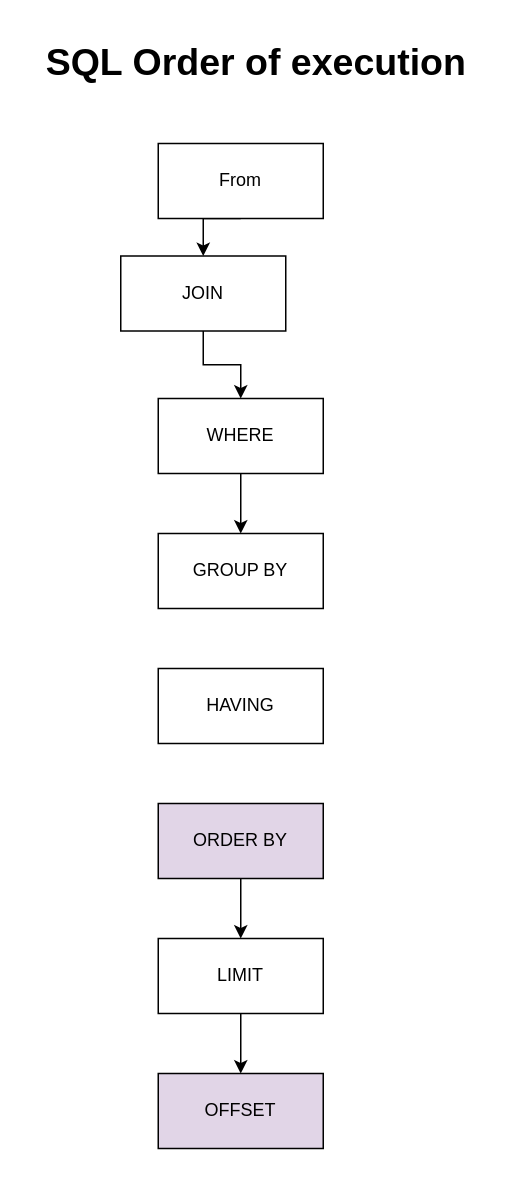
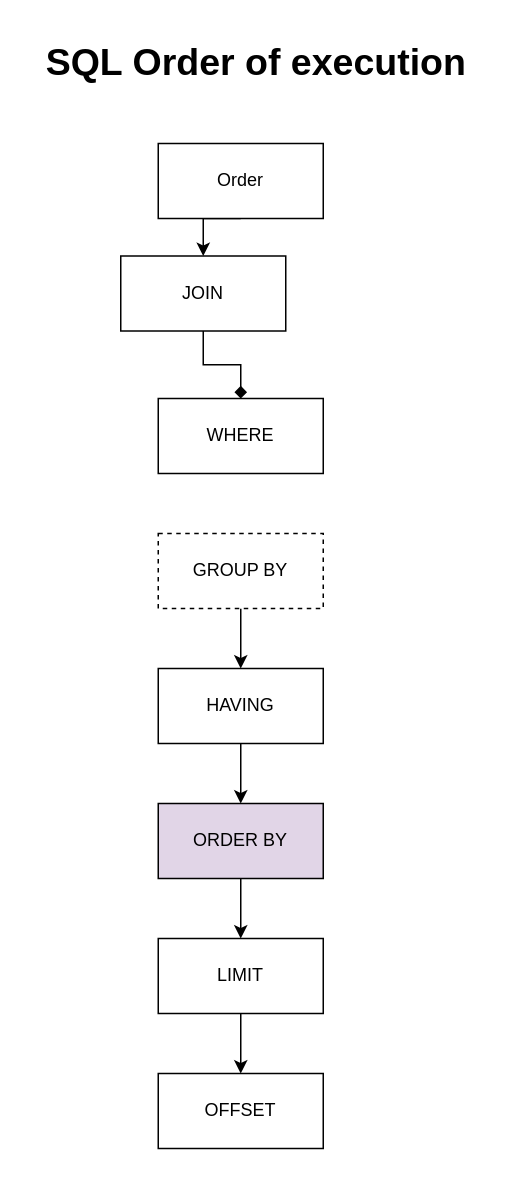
- <mxCell id="4" value="From" style="html=1;whiteSpace=wrap;" vertex="1" parent="1"><mxGeometry x="105" y="95" width="110" height="50" as="geometry" /></mxCell>
+ <mxCell id="4" value="Order" style="html=1;whiteSpace=wrap;" vertex="1" parent="1"><mxGeometry x="105" y="95" width="110" height="50" as="geometry" /></mxCell>
- <mxCell id="5" style="edgeStyle=orthogonalEdgeStyle;rounded=0;orthogonalLoop=1;jettySize=auto;html=1;" edge="1" parent="1" source="6" target="8"><mxGeometry relative="1" as="geometry" /></mxCell>
+ <mxCell id="5" style="edgeStyle=orthogonalEdgeStyle;rounded=0;orthogonalLoop=1;jettySize=auto;html=1;endArrow=diamond;" edge="1" parent="1" source="6" target="8"><mxGeometry relative="1" as="geometry" /></mxCell>
- <mxCell id="7" style="edgeStyle=orthogonalEdgeStyle;rounded=0;orthogonalLoop=1;jettySize=auto;html=1;" edge="1" parent="1" source="8" target="10"><mxGeometry relative="1" as="geometry" /></mxCell>
- <mxCell id="10" value="GROUP BY" style="html=1;whiteSpace=wrap;" vertex="1" parent="1"><mxGeometry x="105" y="355" width="110" height="50" as="geometry" /></mxCell>
+ <mxCell id="10" value="GROUP BY" style="html=1;whiteSpace=wrap;dashed=1;" vertex="1" parent="1"><mxGeometry x="105" y="355" width="110" height="50" as="geometry" /></mxCell>
+ <mxCell id="9" style="edgeStyle=orthogonalEdgeStyle;rounded=0;orthogonalLoop=1;jettySize=auto;html=1;entryX=0.5;entryY=0;entryDx=0;entryDy=0;" edge="1" parent="1" source="10" target="12"><mxGeometry relative="1" as="geometry" /></mxCell>
+ <mxCell id="11" style="edgeStyle=orthogonalEdgeStyle;rounded=0;orthogonalLoop=1;jettySize=auto;html=1;" edge="1" parent="1" source="12" target="14"><mxGeometry relative="1" as="geometry" /></mxCell>
- <mxCell id="17" value="OFFSET" style="html=1;whiteSpace=wrap;fillColor=#e1d5e7;" vertex="1" parent="1"><mxGeometry x="105" y="715" width="110" height="50" as="geometry" /></mxCell>
+ <mxCell id="17" value="OFFSET" style="html=1;whiteSpace=wrap;" vertex="1" parent="1"><mxGeometry x="105" y="715" width="110" height="50" as="geometry" /></mxCell>
